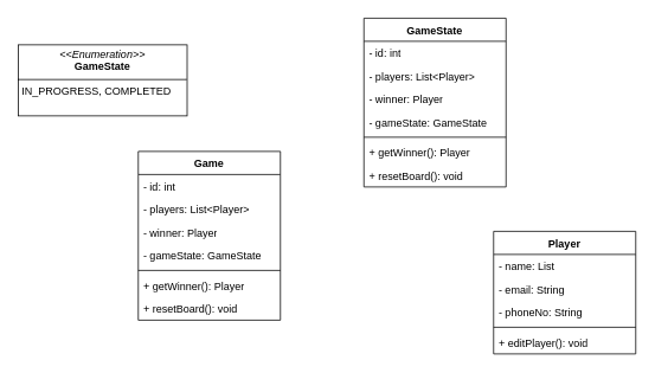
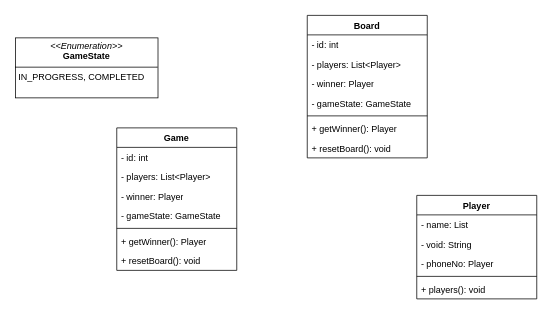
- <mxCell id="17" value="GameState" style="swimlane;fontStyle=1;align=center;verticalAlign=top;childLayout=stackLayout;horizontal=1;startSize=26;horizontalStack=0;resizeParent=1;resizeParentMax=0;resizeLast=0;collapsible=1;marginBottom=0;whiteSpace=wrap;html=1;" vertex="1" parent="1"><mxGeometry x="409" y="20" width="160" height="190" as="geometry" /></mxCell>
+ <mxCell id="17" value="Board" style="swimlane;fontStyle=1;align=center;verticalAlign=top;childLayout=stackLayout;horizontal=1;startSize=26;horizontalStack=0;resizeParent=1;resizeParentMax=0;resizeLast=0;collapsible=1;marginBottom=0;whiteSpace=wrap;html=1;" vertex="1" parent="1"><mxGeometry x="409" y="20" width="160" height="190" as="geometry" /></mxCell>
- <mxCell id="4" value="- email: String" style="text;strokeColor=none;fillColor=none;align=left;verticalAlign=top;spacingLeft=4;spacingRight=4;overflow=hidden;rotatable=0;points=[[0,0.5],[1,0.5]];portConstraint=eastwest;whiteSpace=wrap;html=1;" vertex="1" parent="2"><mxGeometry y="52" width="160" height="26" as="geometry" /></mxCell>
+ <mxCell id="4" value="- void: String" style="text;strokeColor=none;fillColor=none;align=left;verticalAlign=top;spacingLeft=4;spacingRight=4;overflow=hidden;rotatable=0;points=[[0,0.5],[1,0.5]];portConstraint=eastwest;whiteSpace=wrap;html=1;" vertex="1" parent="2"><mxGeometry y="52" width="160" height="26" as="geometry" /></mxCell>
- <mxCell id="5" value="- phoneNo: String" style="text;strokeColor=none;fillColor=none;align=left;verticalAlign=top;spacingLeft=4;spacingRight=4;overflow=hidden;rotatable=0;points=[[0,0.5],[1,0.5]];portConstraint=eastwest;whiteSpace=wrap;html=1;" vertex="1" parent="2"><mxGeometry y="78" width="160" height="26" as="geometry" /></mxCell>
+ <mxCell id="5" value="- phoneNo: Player" style="text;strokeColor=none;fillColor=none;align=left;verticalAlign=top;spacingLeft=4;spacingRight=4;overflow=hidden;rotatable=0;points=[[0,0.5],[1,0.5]];portConstraint=eastwest;whiteSpace=wrap;html=1;" vertex="1" parent="2"><mxGeometry y="78" width="160" height="26" as="geometry" /></mxCell>
- <mxCell id="7" value="+ editPlayer(): void" style="text;strokeColor=none;fillColor=none;align=left;verticalAlign=top;spacingLeft=4;spacingRight=4;overflow=hidden;rotatable=0;points=[[0,0.5],[1,0.5]];portConstraint=eastwest;whiteSpace=wrap;html=1;" vertex="1" parent="2"><mxGeometry y="112" width="160" height="26" as="geometry" /></mxCell>
+ <mxCell id="7" value="+ players(): void" style="text;strokeColor=none;fillColor=none;align=left;verticalAlign=top;spacingLeft=4;spacingRight=4;overflow=hidden;rotatable=0;points=[[0,0.5],[1,0.5]];portConstraint=eastwest;whiteSpace=wrap;html=1;" vertex="1" parent="2"><mxGeometry y="112" width="160" height="26" as="geometry" /></mxCell>
